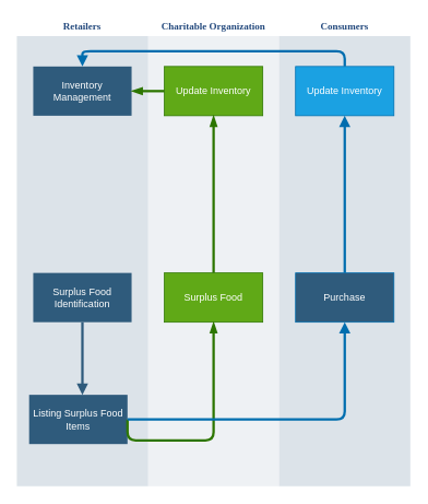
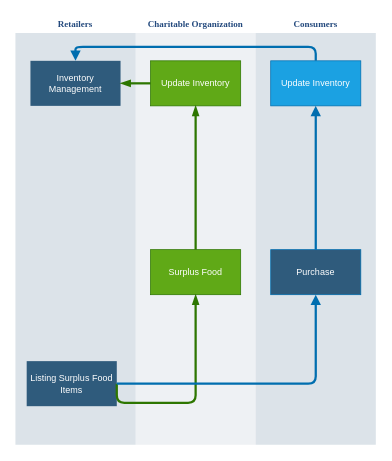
- <mxCell id="4" value="Surplus Food Identification" style="whiteSpace=wrap;strokeColor=none;fillColor=#2f5b7c;shadow=0;fontColor=#FFFFFF;fontFamily=Helvetica;fontStyle=0;html=1;fontSize=12;spacing=6;verticalAlign=middle;" parent="2" vertex="1"><mxGeometry x="20" y="311.5" width="120" height="60" as="geometry" /></mxCell>
- <mxCell id="6" value="" style="edgeStyle=segmentEdgeStyle;strokeColor=#2F5B7C;strokeWidth=3;html=1;endArrow=block;endFill=1;" parent="2" source="4" target="5" edge="1"><mxGeometry width="100" height="100" relative="1" as="geometry"><mxPoint x="170" y="397.5" as="sourcePoint" /><mxPoint x="270" y="472.5" as="targetPoint" /></mxGeometry></mxCell>
